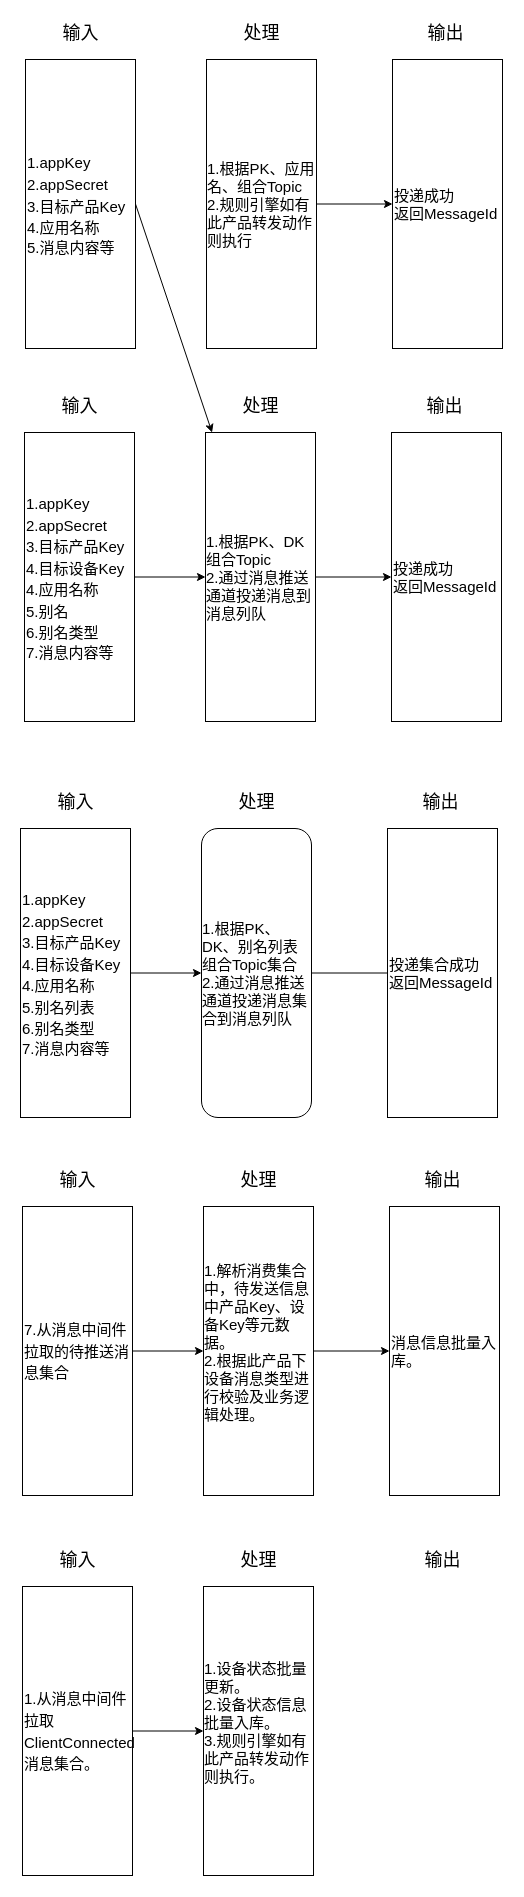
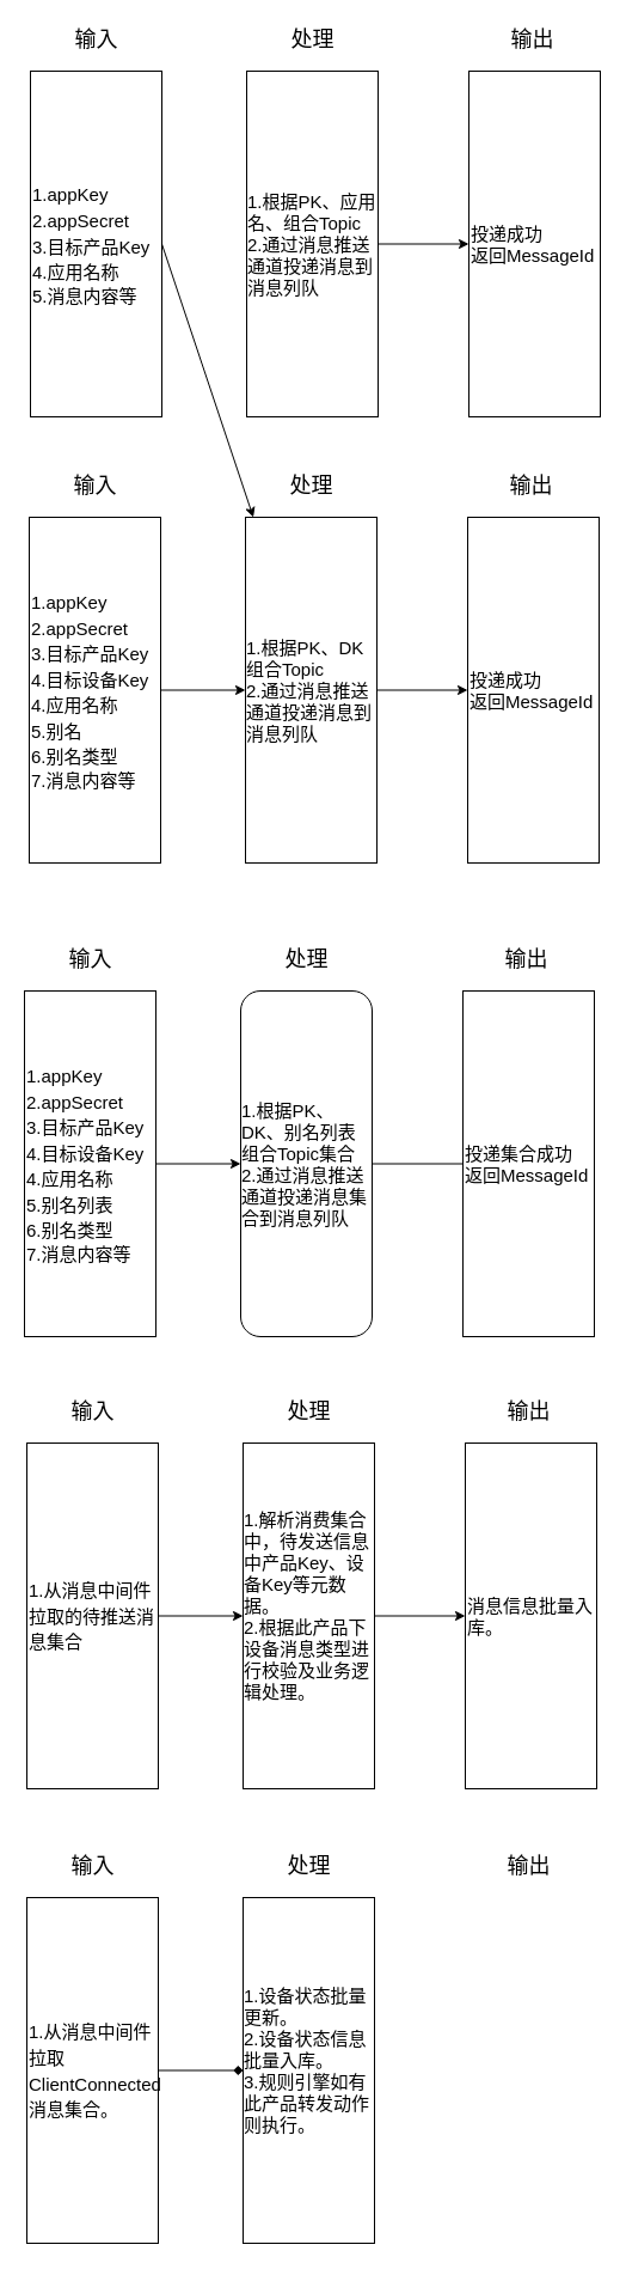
- <mxCell id="7" value="&lt;div style=&quot;text-align: left&quot;&gt;&lt;span&gt;1.根据PK、应用名、组合Topic&lt;/span&gt;&lt;/div&gt;&lt;font style=&quot;font-size: 15px&quot;&gt;&lt;div style=&quot;text-align: left&quot;&gt;&lt;span&gt;2.规则引擎如有此产品转发动作则执行&lt;/span&gt;&lt;/div&gt;&lt;/font&gt;" style="rounded=0;whiteSpace=wrap;html=1;fontSize=15;" vertex="1" parent="6"><mxGeometry y="39" width="110" height="289" as="geometry" /></mxCell>
+ <mxCell id="7" value="&lt;div style=&quot;text-align: left&quot;&gt;&lt;span&gt;1.根据PK、应用名、组合Topic&lt;/span&gt;&lt;/div&gt;&lt;font style=&quot;font-size: 15px&quot;&gt;&lt;div style=&quot;text-align: left&quot;&gt;&lt;span&gt;2.通过消息推送通道投递消息到消息列队&lt;/span&gt;&lt;/div&gt;&lt;/font&gt;" style="rounded=0;whiteSpace=wrap;html=1;fontSize=15;" vertex="1" parent="6"><mxGeometry y="39" width="110" height="289" as="geometry" /></mxCell>
- <mxCell id="46" value="&lt;font style=&quot;font-size: 15px&quot;&gt;7.从消息中间件拉取的待推送消息集合&lt;br&gt;&lt;/font&gt;" style="rounded=0;whiteSpace=wrap;html=1;fontSize=18;align=left;" vertex="1" parent="45"><mxGeometry y="39" width="110" height="289" as="geometry" /></mxCell>
+ <mxCell id="46" value="&lt;font style=&quot;font-size: 15px&quot;&gt;1.从消息中间件拉取的待推送消息集合&lt;br&gt;&lt;/font&gt;" style="rounded=0;whiteSpace=wrap;html=1;fontSize=18;align=left;" vertex="1" parent="45"><mxGeometry y="39" width="110" height="289" as="geometry" /></mxCell>
- <mxCell id="59" value="" style="endArrow=classic;html=1;fontSize=18;exitX=1;exitY=0.5;exitDx=0;exitDy=0;" edge="1" parent="50" source="57" target="54"><mxGeometry width="50" height="50" relative="1" as="geometry"><mxPoint x="288" y="174" as="sourcePoint" /><mxPoint x="338" y="124" as="targetPoint" /></mxGeometry></mxCell>
+ <mxCell id="59" value="" style="endArrow=diamond;html=1;fontSize=18;exitX=1;exitY=0.5;exitDx=0;exitDy=0;" edge="1" parent="50" source="57" target="54"><mxGeometry width="50" height="50" relative="1" as="geometry"><mxPoint x="288" y="174" as="sourcePoint" /><mxPoint x="338" y="124" as="targetPoint" /></mxGeometry></mxCell>
